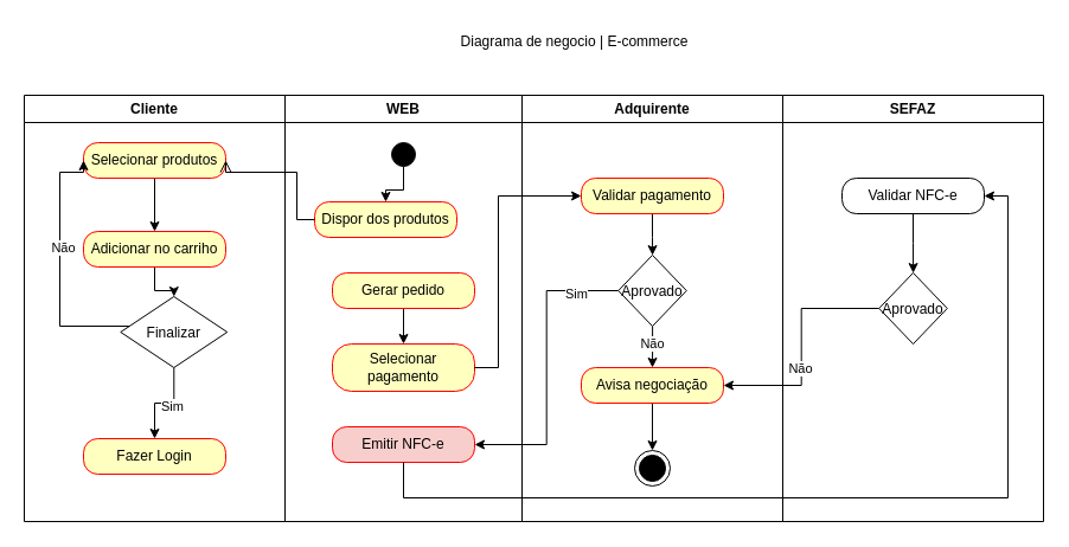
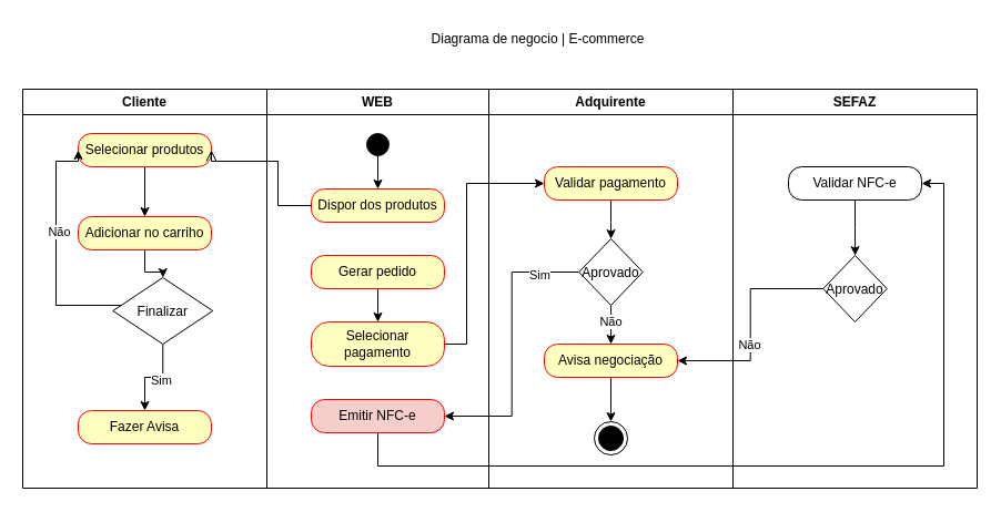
- <mxCell id="5" value="Dispor dos produtos" style="rounded=1;whiteSpace=wrap;html=1;arcSize=40;fontColor=#000000;fillColor=#ffffc0;strokeColor=#ff0000;" vertex="1" parent="2"><mxGeometry x="25" y="90" width="120" height="30" as="geometry" /></mxCell>
+ <mxCell id="5" value="Dispor dos produtos" style="rounded=1;whiteSpace=wrap;html=1;arcSize=40;fontColor=#000000;fillColor=#ffffc0;strokeColor=#ff0000;" vertex="1" parent="2"><mxGeometry x="40" y="90" width="120" height="30" as="geometry" /></mxCell>
- <mxCell id="15" value="Fazer Login" style="rounded=1;whiteSpace=wrap;html=1;arcSize=40;fontColor=#000000;fillColor=#ffffc0;strokeColor=#ff0000;" vertex="1" parent="10"><mxGeometry x="50" y="290" width="120" height="30" as="geometry" /></mxCell>
+ <mxCell id="15" value="Fazer Avisa" style="rounded=1;whiteSpace=wrap;html=1;arcSize=40;fontColor=#000000;fillColor=#ffffc0;strokeColor=#ff0000;" vertex="1" parent="10"><mxGeometry x="50" y="290" width="120" height="30" as="geometry" /></mxCell>
